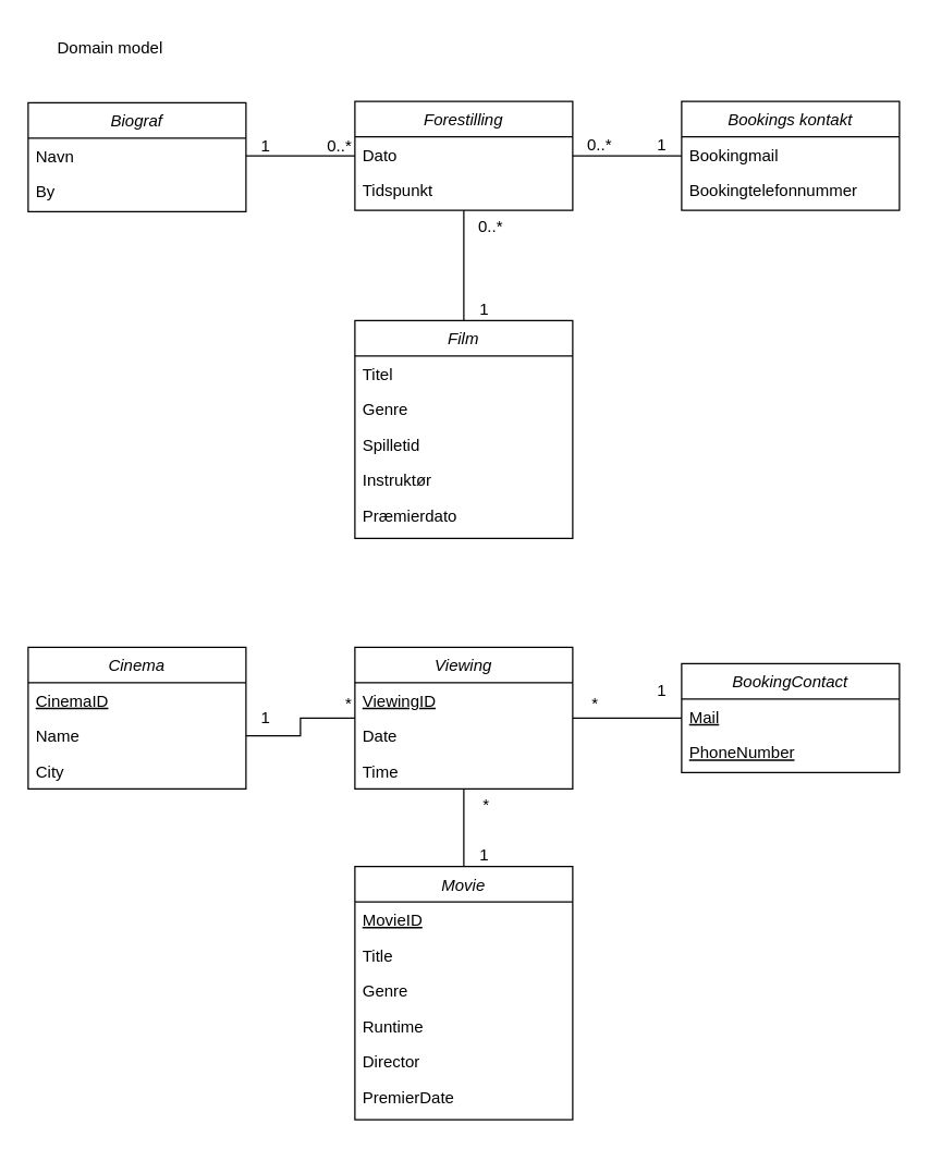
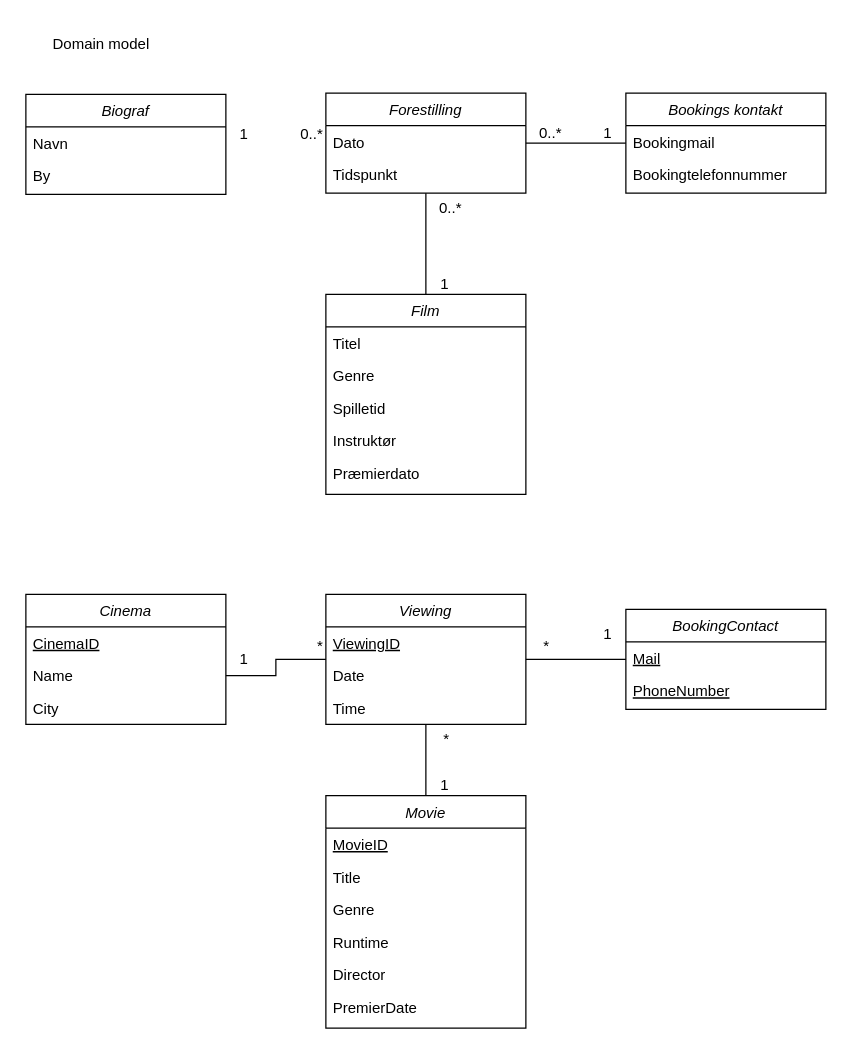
- <mxCell id="17" style="edgeStyle=orthogonalEdgeStyle;rounded=0;orthogonalLoop=1;jettySize=auto;html=1;endArrow=none;endFill=0;" parent="1" source="3" target="11" edge="1"><mxGeometry relative="1" as="geometry" /></mxCell>
